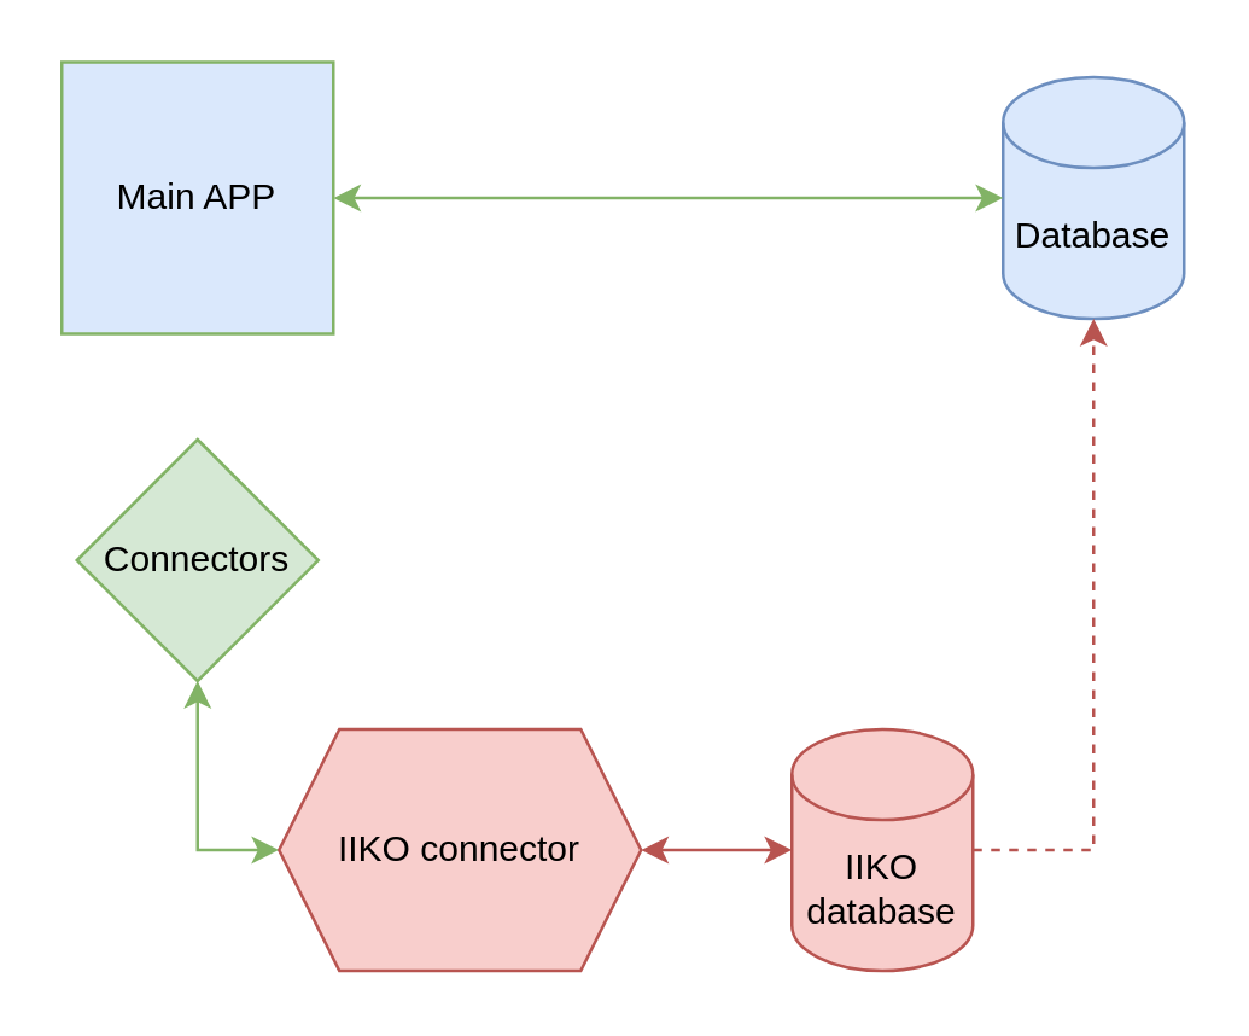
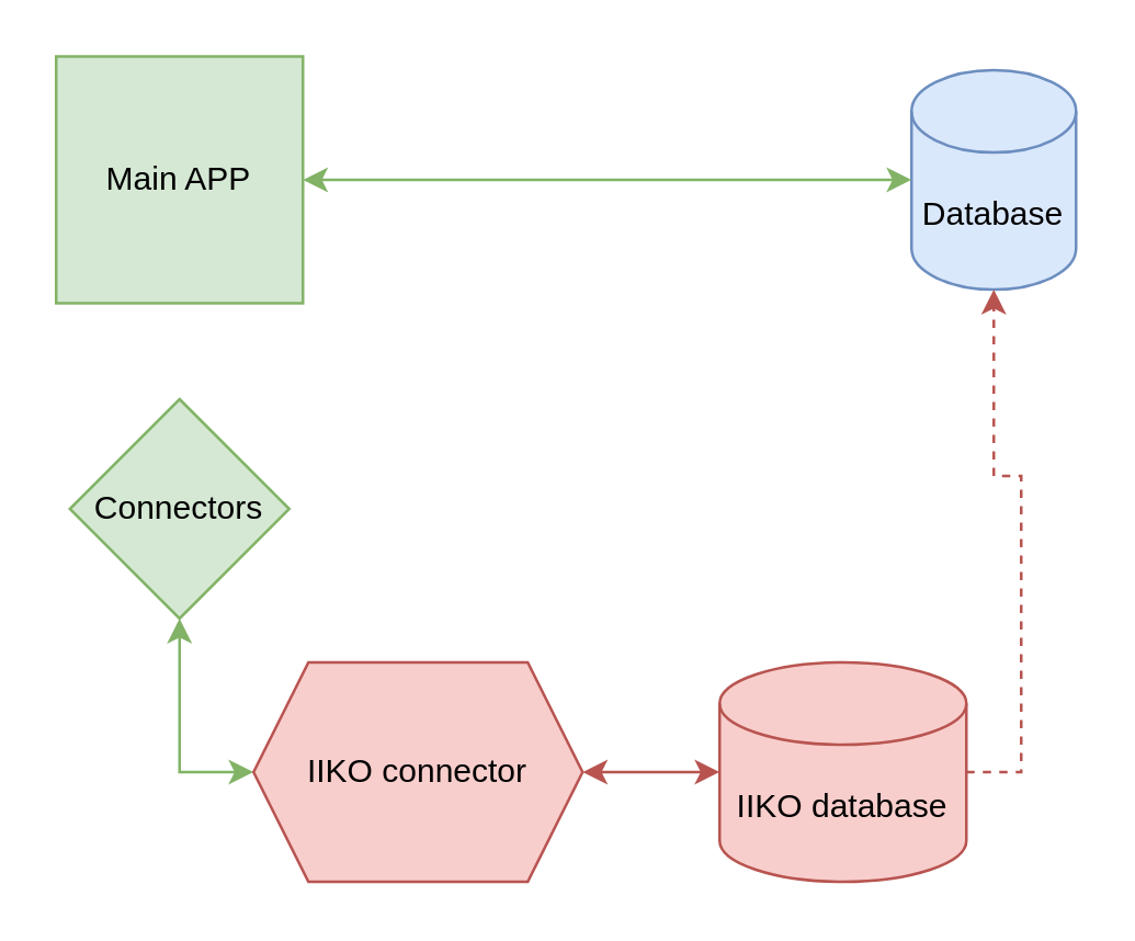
- <mxCell id="3" value="Main APP" style="whiteSpace=wrap;html=1;aspect=fixed;fillColor=#dae8fc;strokeColor=#82b366;" parent="1" vertex="1"><mxGeometry x="20" y="20" width="90" height="90" as="geometry" /></mxCell>
+ <mxCell id="3" value="Main APP" style="whiteSpace=wrap;html=1;aspect=fixed;fillColor=#d5e8d4;strokeColor=#82b366;" parent="1" vertex="1"><mxGeometry x="20" y="20" width="90" height="90" as="geometry" /></mxCell>
- <mxCell id="7" value="IIKO database" style="shape=cylinder3;whiteSpace=wrap;html=1;boundedLbl=1;backgroundOutline=1;size=15;fillColor=#f8cecc;strokeColor=#b85450;" parent="1" vertex="1"><mxGeometry x="262" y="241" width="60" height="80" as="geometry" /></mxCell>
+ <mxCell id="7" value="IIKO database" style="shape=cylinder3;whiteSpace=wrap;html=1;boundedLbl=1;backgroundOutline=1;size=15;fillColor=#f8cecc;strokeColor=#b85450;" parent="1" vertex="1"><mxGeometry x="262" y="241" width="90" height="80" as="geometry" /></mxCell>
